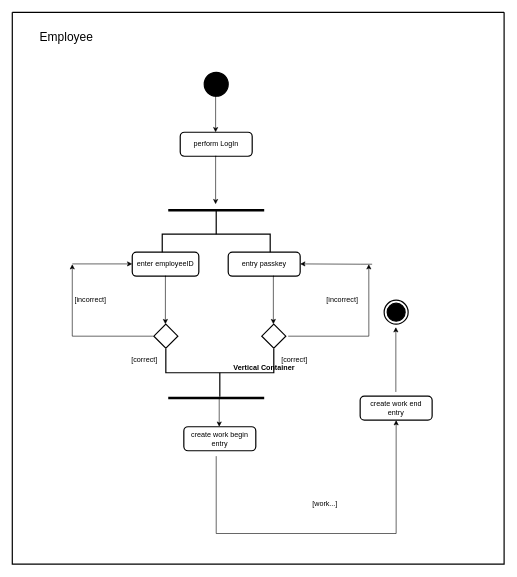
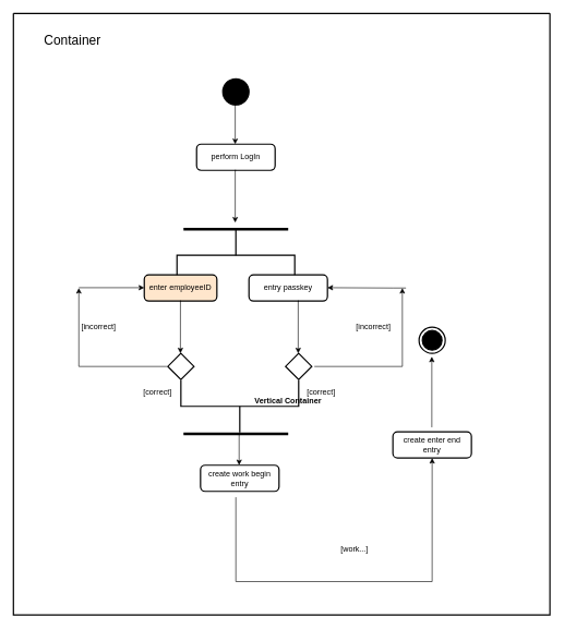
- <mxCell id="34" value="&lt;p style=&quot;line-height: 1.4;&quot;&gt;&lt;font style=&quot;font-size: 20px;&quot;&gt;Employee&lt;/font&gt;&lt;/p&gt;" style="text;html=1;align=center;verticalAlign=middle;resizable=0;points=[];autosize=1;strokeColor=none;fillColor=none;" vertex="1" parent="33"><mxGeometry x="30" width="120" height="80" as="geometry" /></mxCell>
+ <mxCell id="34" value="&lt;p style=&quot;line-height: 1.4;&quot;&gt;&lt;font style=&quot;font-size: 20px;&quot;&gt;Container&lt;/font&gt;&lt;/p&gt;" style="text;html=1;align=center;verticalAlign=middle;resizable=0;points=[];autosize=1;strokeColor=none;fillColor=none;" vertex="1" parent="33"><mxGeometry x="30" width="120" height="80" as="geometry" /></mxCell>
- <mxCell id="8" value="enter employeeID" style="rounded=1;whiteSpace=wrap;html=1;absoluteArcSize=1;arcSize=14;strokeWidth=2;fillStyle=auto;fillColor=#FFFFFF;" vertex="1" parent="1"><mxGeometry x="220" y="420" width="111" height="40" as="geometry" /></mxCell>
+ <mxCell id="8" value="enter employeeID" style="rounded=1;whiteSpace=wrap;html=1;absoluteArcSize=1;arcSize=14;strokeWidth=2;fillStyle=auto;fillColor=#ffe6cc;" vertex="1" parent="1"><mxGeometry x="220" y="420" width="111" height="40" as="geometry" /></mxCell>
- <mxCell id="15" value="create work end &lt;br&gt;entry" style="rounded=1;whiteSpace=wrap;html=1;absoluteArcSize=1;arcSize=14;strokeWidth=2;fillStyle=auto;fillColor=#FFFFFF;" vertex="1" parent="1"><mxGeometry x="600" y="660" width="120" height="40" as="geometry" /></mxCell>
+ <mxCell id="15" value="create enter end &lt;br&gt;entry" style="rounded=1;whiteSpace=wrap;html=1;absoluteArcSize=1;arcSize=14;strokeWidth=2;fillStyle=auto;fillColor=#FFFFFF;" vertex="1" parent="1"><mxGeometry x="600" y="660" width="120" height="40" as="geometry" /></mxCell>
